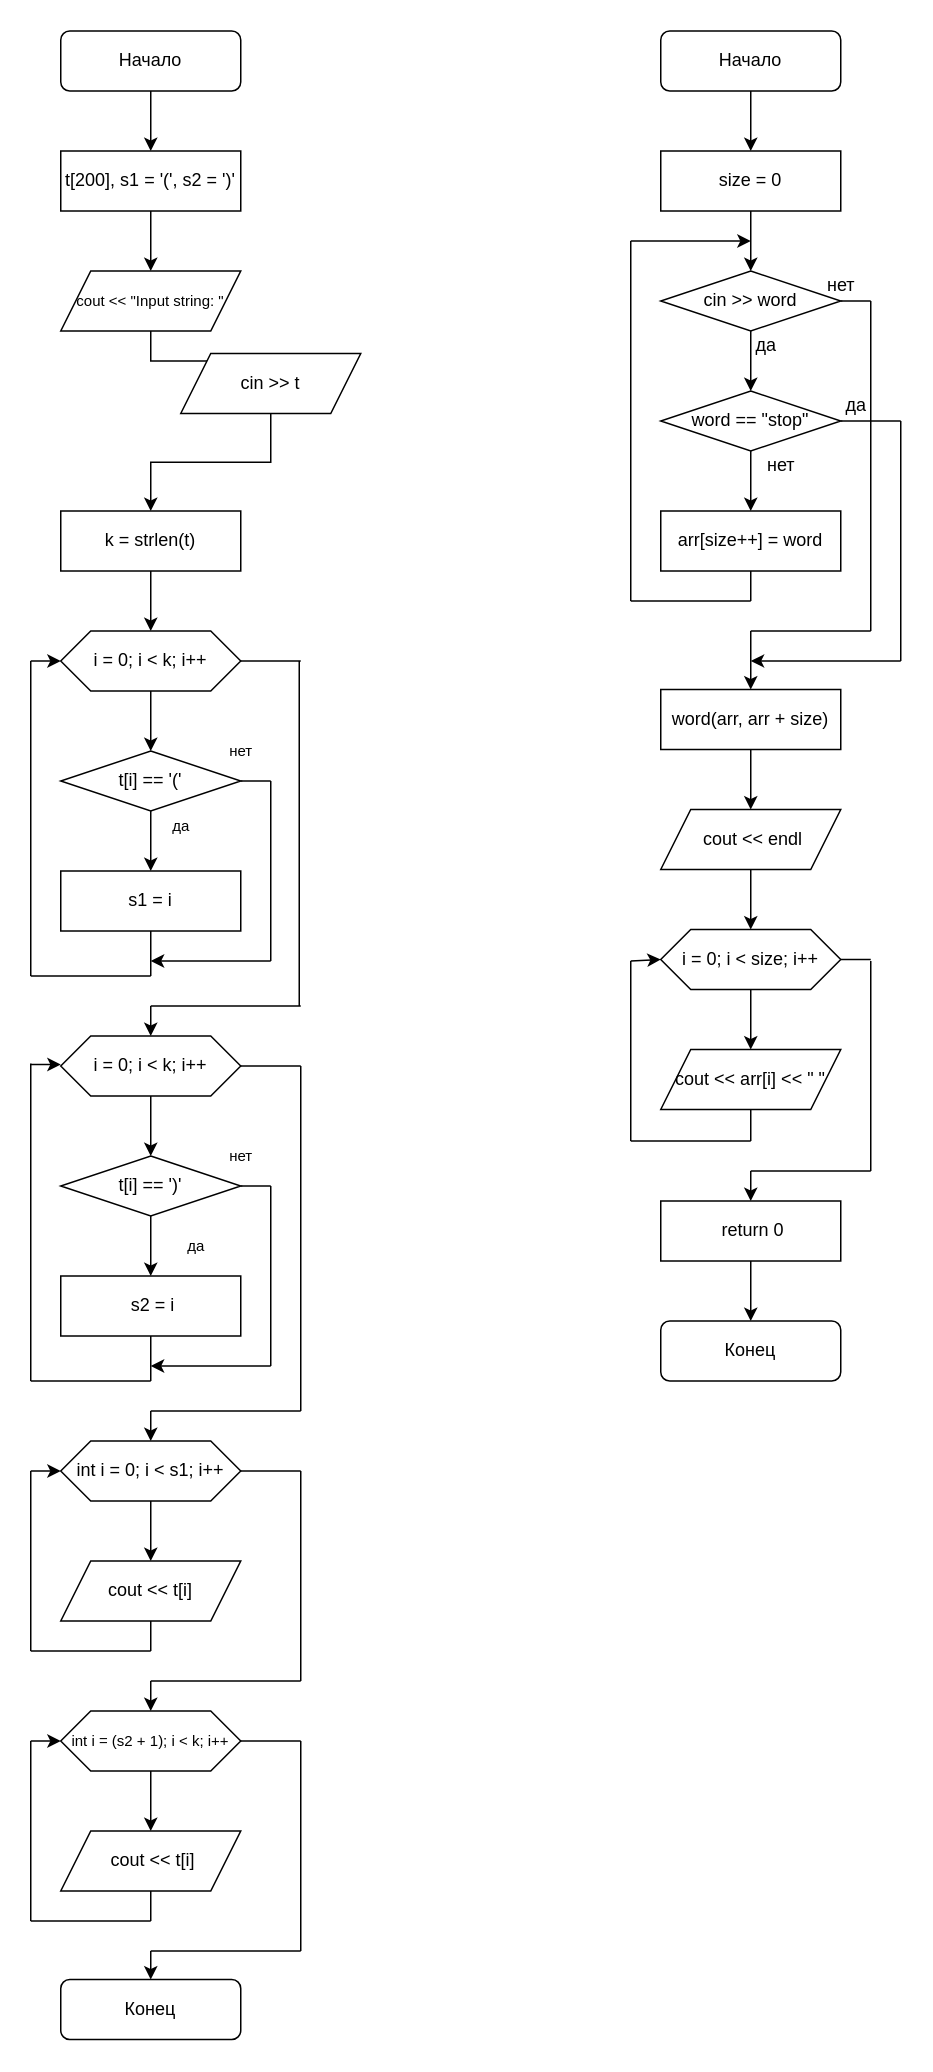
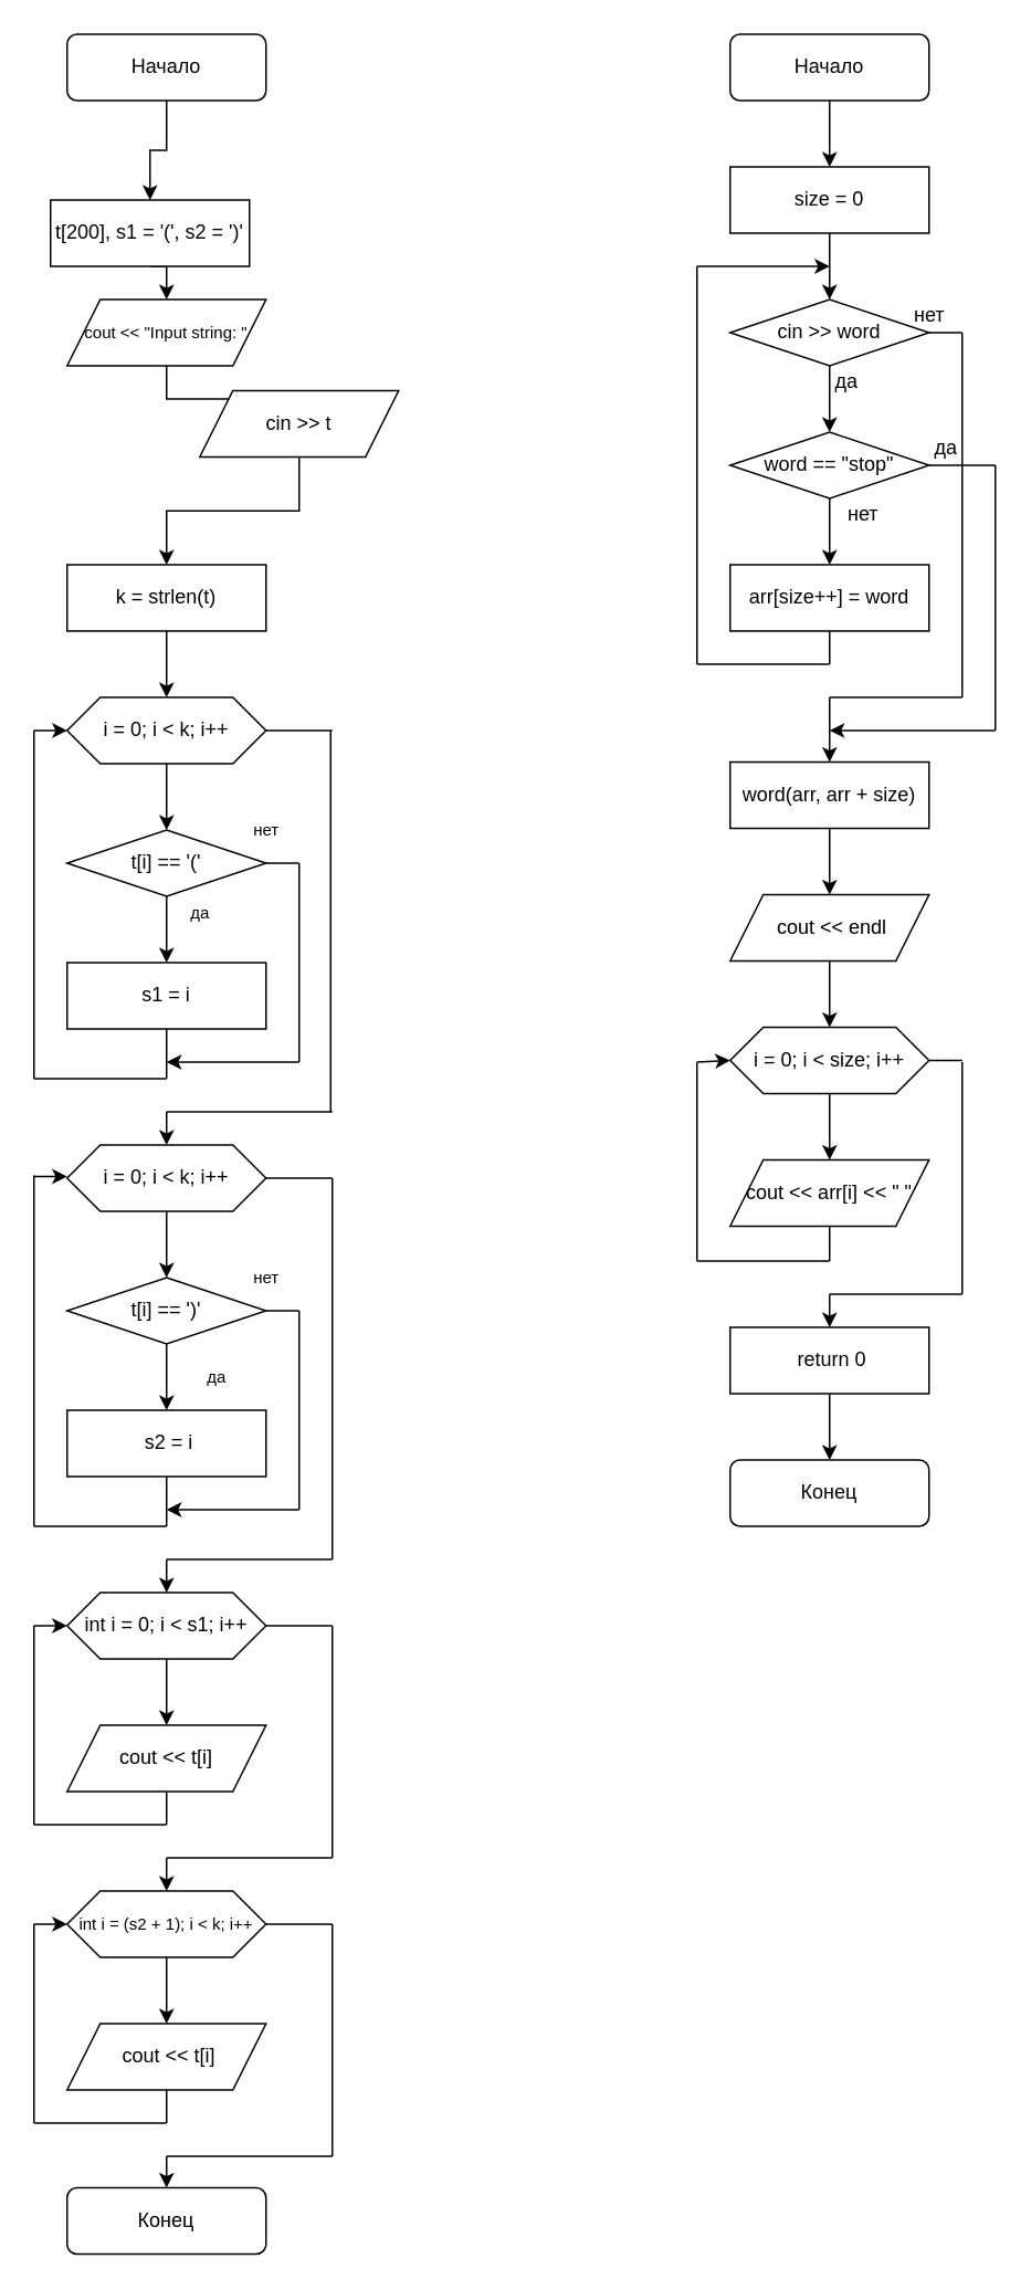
- <mxCell id="5" value="t[200], s1 = '(', s2 = ')'" style="rounded=0;whiteSpace=wrap;html=1;" parent="1" vertex="1"><mxGeometry x="40" y="100" width="120" height="40" as="geometry" /></mxCell>
+ <mxCell id="5" value="t[200], s1 = '(', s2 = ')'" style="rounded=0;whiteSpace=wrap;html=1;" parent="1" vertex="1"><mxGeometry x="30" y="120" width="120" height="40" as="geometry" /></mxCell>
